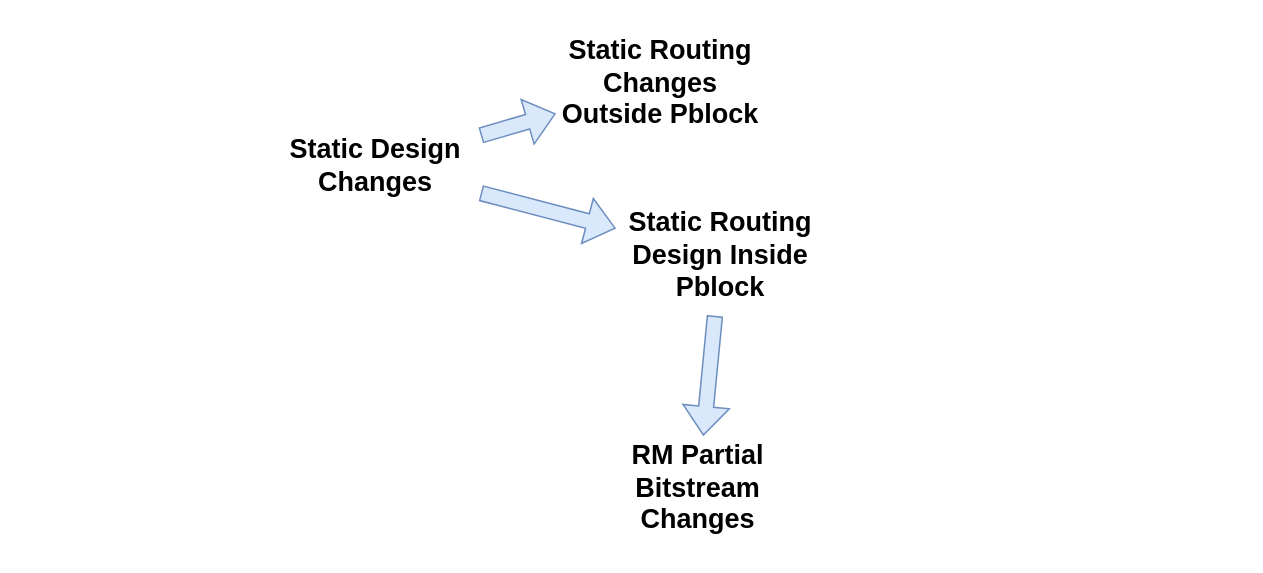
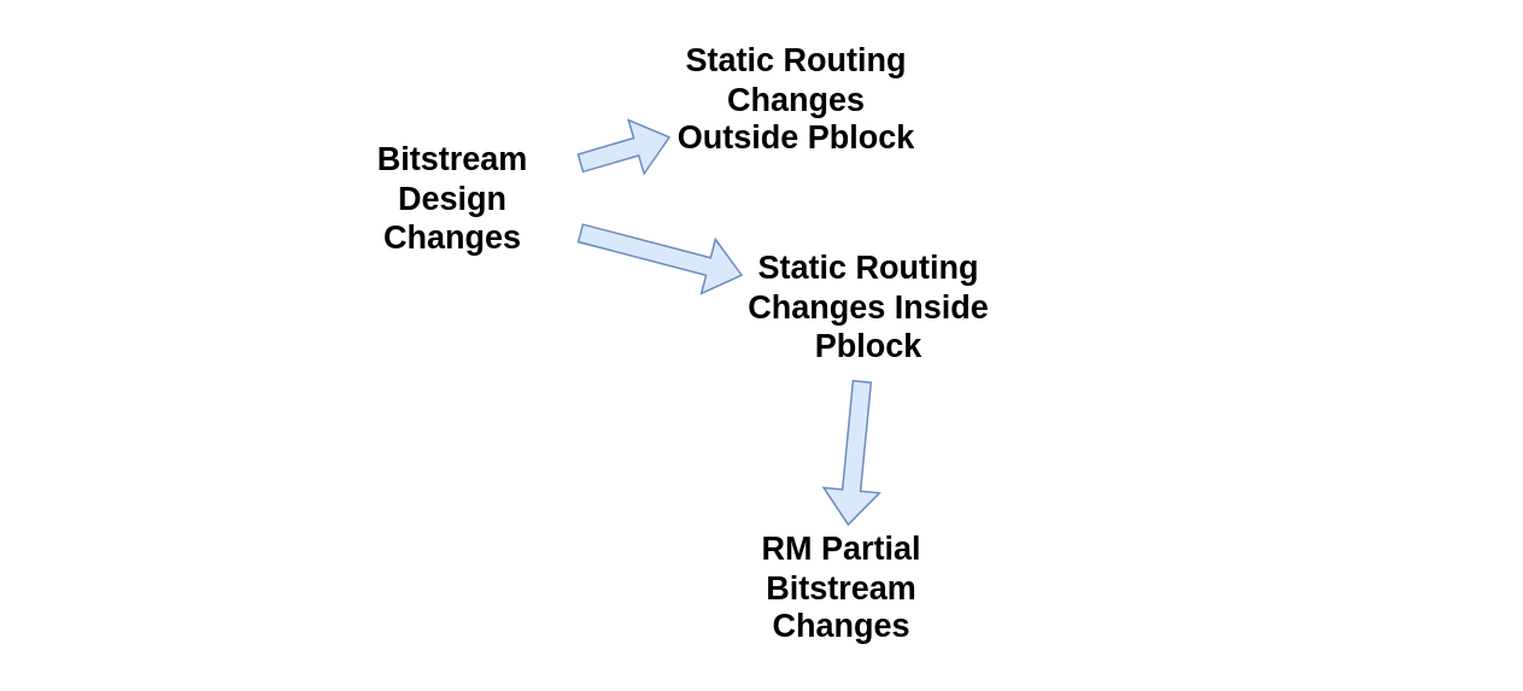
- <mxCell id="2" value="Static Design Changes" style="text;html=1;align=center;verticalAlign=middle;whiteSpace=wrap;rounded=0;fontStyle=1;fontSize=18;" vertex="1" parent="1"><mxGeometry x="180" y="80" width="140" height="60" as="geometry" /></mxCell>
+ <mxCell id="2" value="Bitstream Design Changes" style="text;html=1;align=center;verticalAlign=middle;whiteSpace=wrap;rounded=0;fontStyle=1;fontSize=18;" vertex="1" parent="1"><mxGeometry x="180" y="80" width="140" height="60" as="geometry" /></mxCell>
- <mxCell id="7" value="Static Routing Design Inside Pblock" style="text;html=1;align=center;verticalAlign=middle;whiteSpace=wrap;rounded=0;fontStyle=1;fontSize=18;" vertex="1" parent="1"><mxGeometry x="410" y="130" width="140" height="80" as="geometry" /></mxCell>
+ <mxCell id="7" value="Static Routing Changes Inside Pblock" style="text;html=1;align=center;verticalAlign=middle;whiteSpace=wrap;rounded=0;fontStyle=1;fontSize=18;" vertex="1" parent="1"><mxGeometry x="410" y="130" width="140" height="80" as="geometry" /></mxCell>
